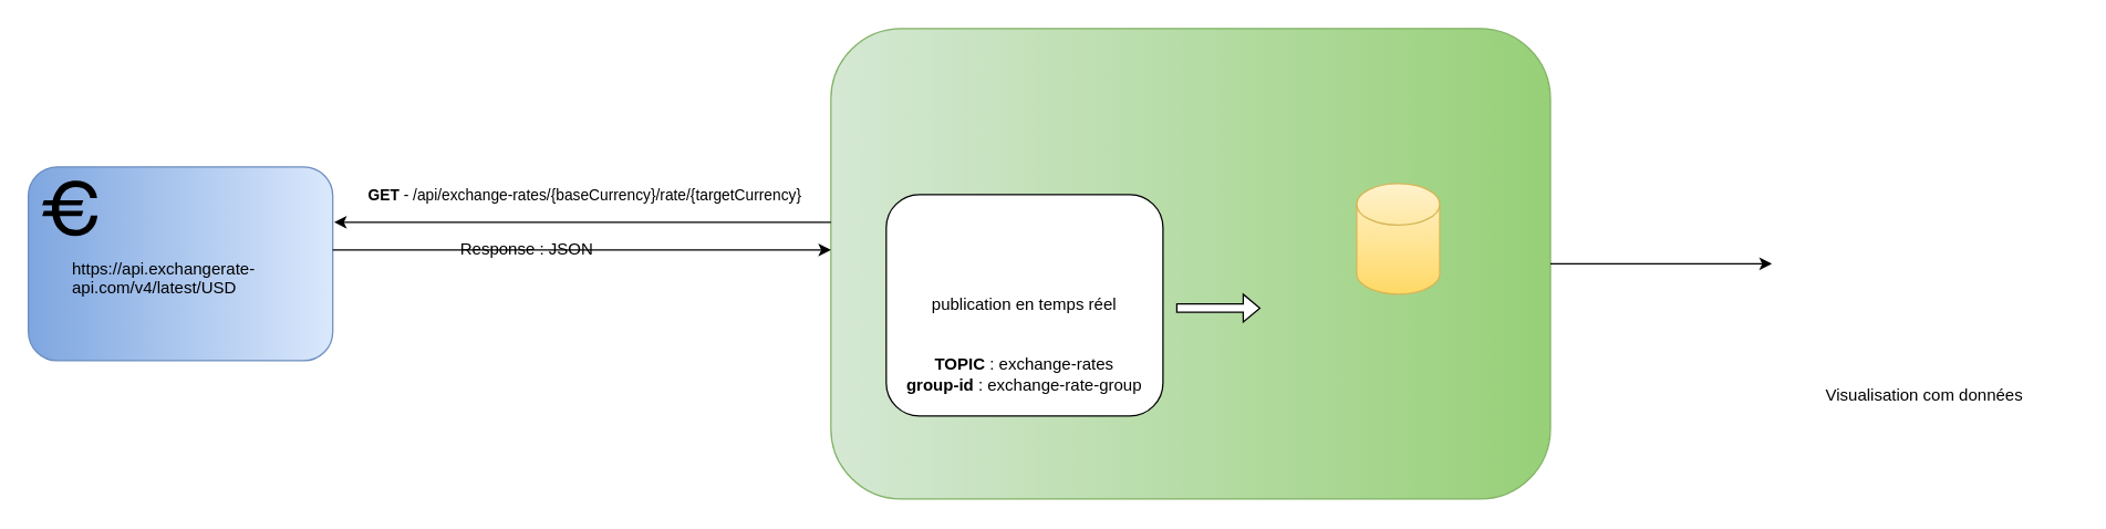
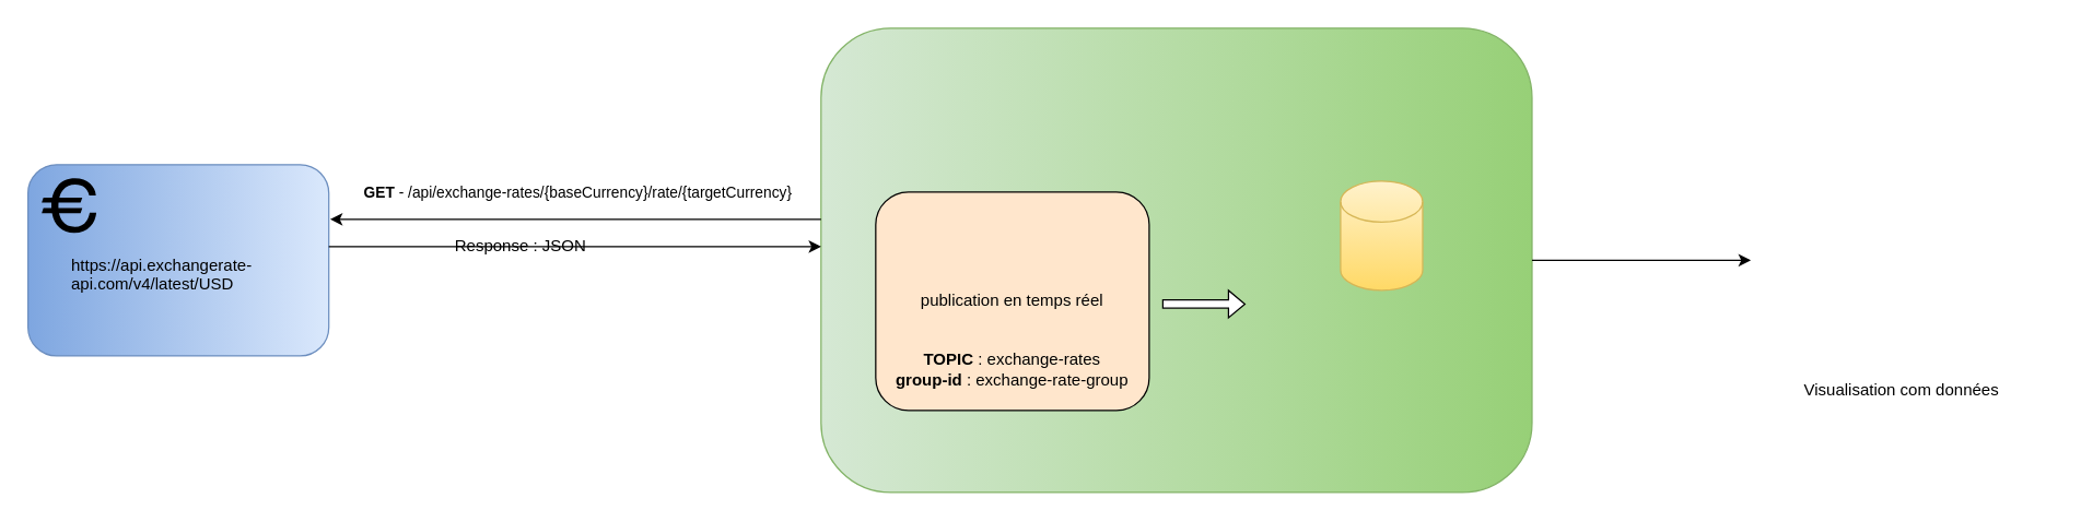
- <mxCell id="16" value="&lt;div&gt;&lt;br&gt;&lt;/div&gt;&lt;div&gt;&lt;br&gt;&lt;/div&gt;&lt;div&gt;&lt;br&gt;&lt;/div&gt;&lt;div&gt;&lt;br&gt;&lt;/div&gt;&lt;div&gt;publication en temps réel&lt;/div&gt;&lt;div&gt;&lt;br&gt;&lt;/div&gt;&lt;div&gt;&lt;br&gt;&lt;/div&gt;&lt;b&gt;TOPIC&lt;/b&gt; : exchange-rates&lt;div&gt;&lt;b&gt;group-id &lt;/b&gt;: exchange-rate-group&lt;/div&gt;" style="rounded=1;whiteSpace=wrap;html=1;" vertex="1" parent="15"><mxGeometry width="200" height="160" as="geometry" /></mxCell>
+ <mxCell id="16" value="&lt;div&gt;&lt;br&gt;&lt;/div&gt;&lt;div&gt;&lt;br&gt;&lt;/div&gt;&lt;div&gt;&lt;br&gt;&lt;/div&gt;&lt;div&gt;&lt;br&gt;&lt;/div&gt;&lt;div&gt;publication en temps réel&lt;/div&gt;&lt;div&gt;&lt;br&gt;&lt;/div&gt;&lt;div&gt;&lt;br&gt;&lt;/div&gt;&lt;b&gt;TOPIC&lt;/b&gt; : exchange-rates&lt;div&gt;&lt;b&gt;group-id &lt;/b&gt;: exchange-rate-group&lt;/div&gt;" style="rounded=1;whiteSpace=wrap;html=1;fillColor=#ffe6cc;" vertex="1" parent="15"><mxGeometry width="200" height="160" as="geometry" /></mxCell>
